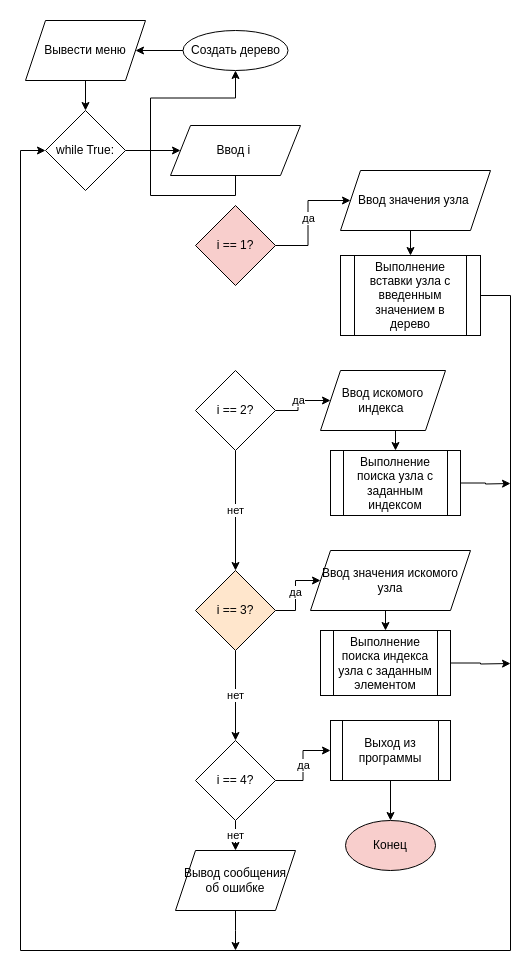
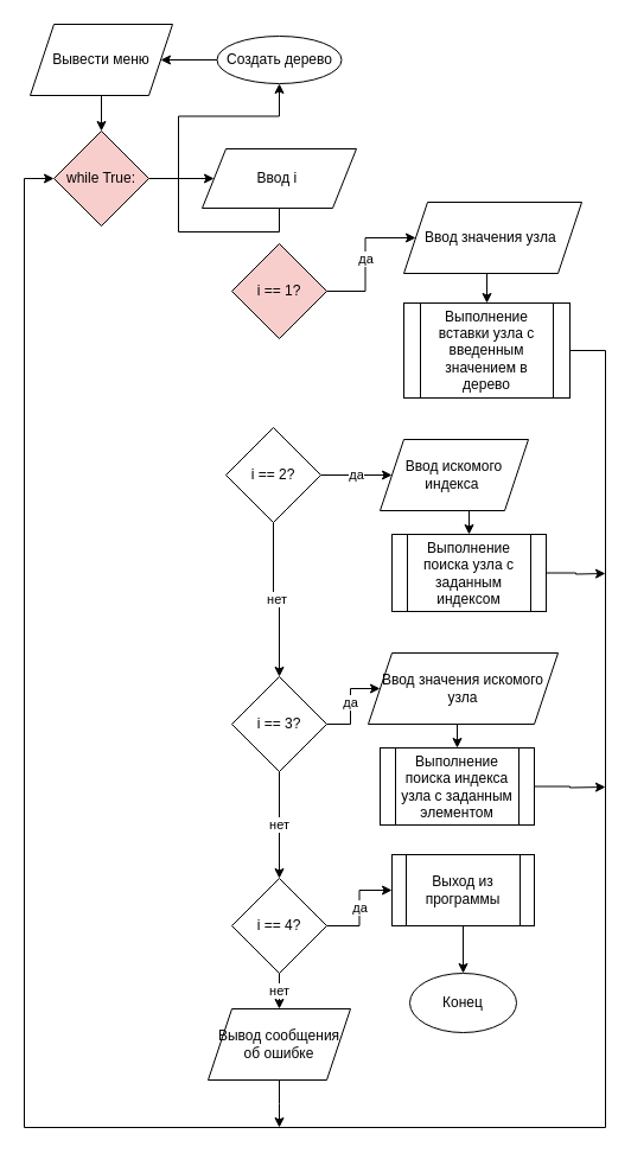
- <mxCell id="8" value="while True:" style="rhombus;whiteSpace=wrap;html=1;" vertex="1" parent="1"><mxGeometry x="45" y="110" width="80" height="80" as="geometry" /></mxCell>
+ <mxCell id="8" value="while True:" style="rhombus;whiteSpace=wrap;html=1;fillColor=#f8cecc;" vertex="1" parent="1"><mxGeometry x="45" y="110" width="80" height="80" as="geometry" /></mxCell>
- <mxCell id="19" value="i == 2?" style="rhombus;whiteSpace=wrap;html=1;" vertex="1" parent="1"><mxGeometry x="195" y="370" width="80" height="80" as="geometry" /></mxCell>
+ <mxCell id="19" value="i == 2?" style="rhombus;whiteSpace=wrap;html=1;" vertex="1" parent="1"><mxGeometry x="190" y="360" width="80" height="80" as="geometry" /></mxCell>
- <mxCell id="26" value="i == 3?" style="rhombus;whiteSpace=wrap;html=1;fillColor=#ffe6cc;" vertex="1" parent="1"><mxGeometry x="195" y="570" width="80" height="80" as="geometry" /></mxCell>
+ <mxCell id="26" value="i == 3?" style="rhombus;whiteSpace=wrap;html=1;" vertex="1" parent="1"><mxGeometry x="195" y="570" width="80" height="80" as="geometry" /></mxCell>
- <mxCell id="2" value="Конец" style="ellipse;whiteSpace=wrap;html=1;fillColor=#f8cecc;" vertex="1" parent="1"><mxGeometry x="345" y="820" width="90" height="50" as="geometry" /></mxCell>
+ <mxCell id="2" value="Конец" style="ellipse;whiteSpace=wrap;html=1;" vertex="1" parent="1"><mxGeometry x="345" y="820" width="90" height="50" as="geometry" /></mxCell>
